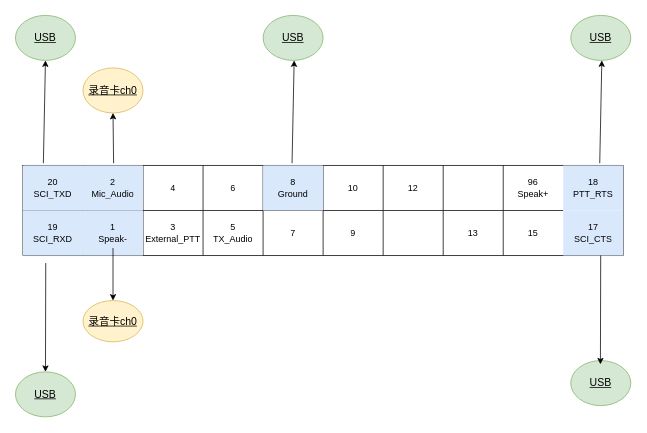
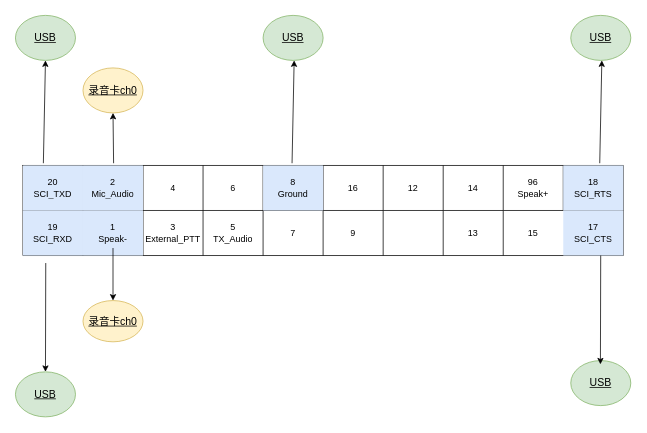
- <mxCell id="9" value="10" style="shape=partialRectangle;html=1;whiteSpace=wrap;connectable=0;overflow=hidden;fillColor=none;top=0;left=0;bottom=0;right=0;" vertex="1" parent="3"><mxGeometry x="400" width="80" height="60" as="geometry" /></mxCell>
+ <mxCell id="9" value="16" style="shape=partialRectangle;html=1;whiteSpace=wrap;connectable=0;overflow=hidden;fillColor=none;top=0;left=0;bottom=0;right=0;" vertex="1" parent="3"><mxGeometry x="400" width="80" height="60" as="geometry" /></mxCell>
+ <mxCell id="11" value="14" style="shape=partialRectangle;html=1;whiteSpace=wrap;connectable=0;overflow=hidden;fillColor=none;top=0;left=0;bottom=0;right=0;" vertex="1" parent="3"><mxGeometry x="560" width="80" height="60" as="geometry" /></mxCell>
- <mxCell id="13" value="18&lt;br&gt;PTT_RTS" style="shape=partialRectangle;html=1;whiteSpace=wrap;connectable=0;overflow=hidden;fillColor=#dae8fc;top=0;left=0;bottom=0;right=0;strokeColor=#6c8ebf;" vertex="1" parent="3"><mxGeometry x="720" width="80" height="60" as="geometry" /></mxCell>
+ <mxCell id="13" value="18&lt;br&gt;SCI_RTS" style="shape=partialRectangle;html=1;whiteSpace=wrap;connectable=0;overflow=hidden;fillColor=#dae8fc;top=0;left=0;bottom=0;right=0;strokeColor=#6c8ebf;" vertex="1" parent="3"><mxGeometry x="720" width="80" height="60" as="geometry" /></mxCell>
